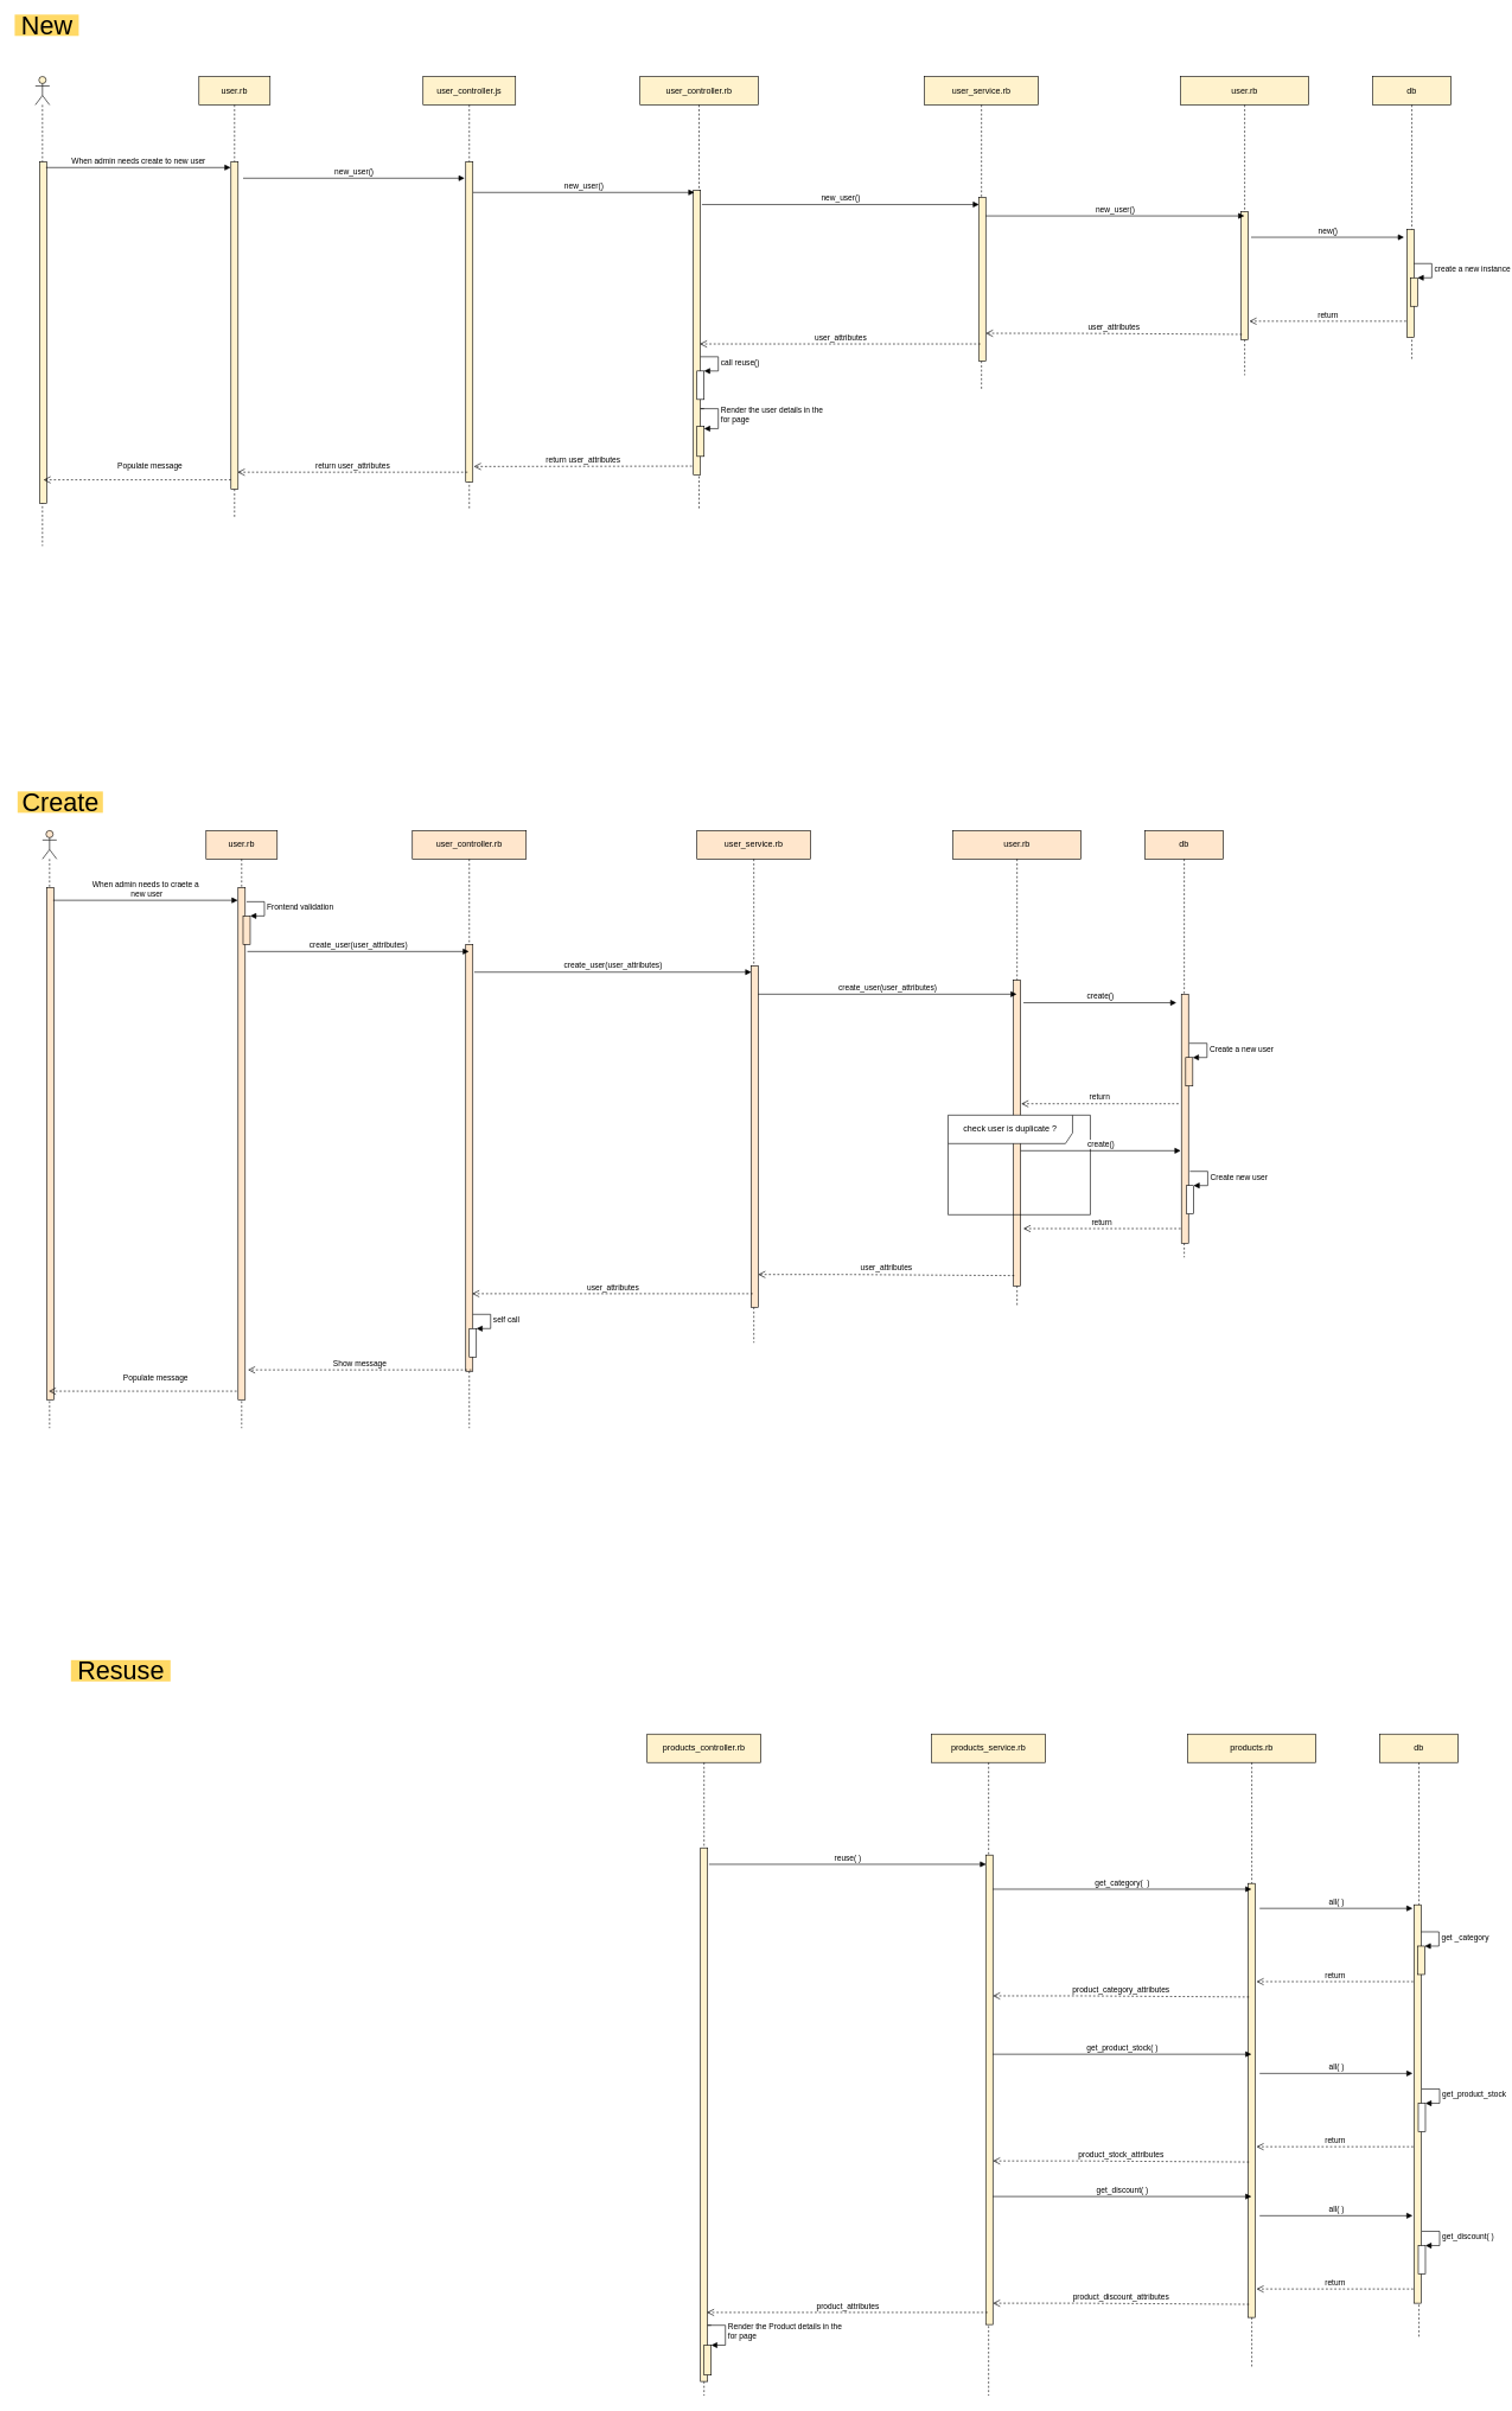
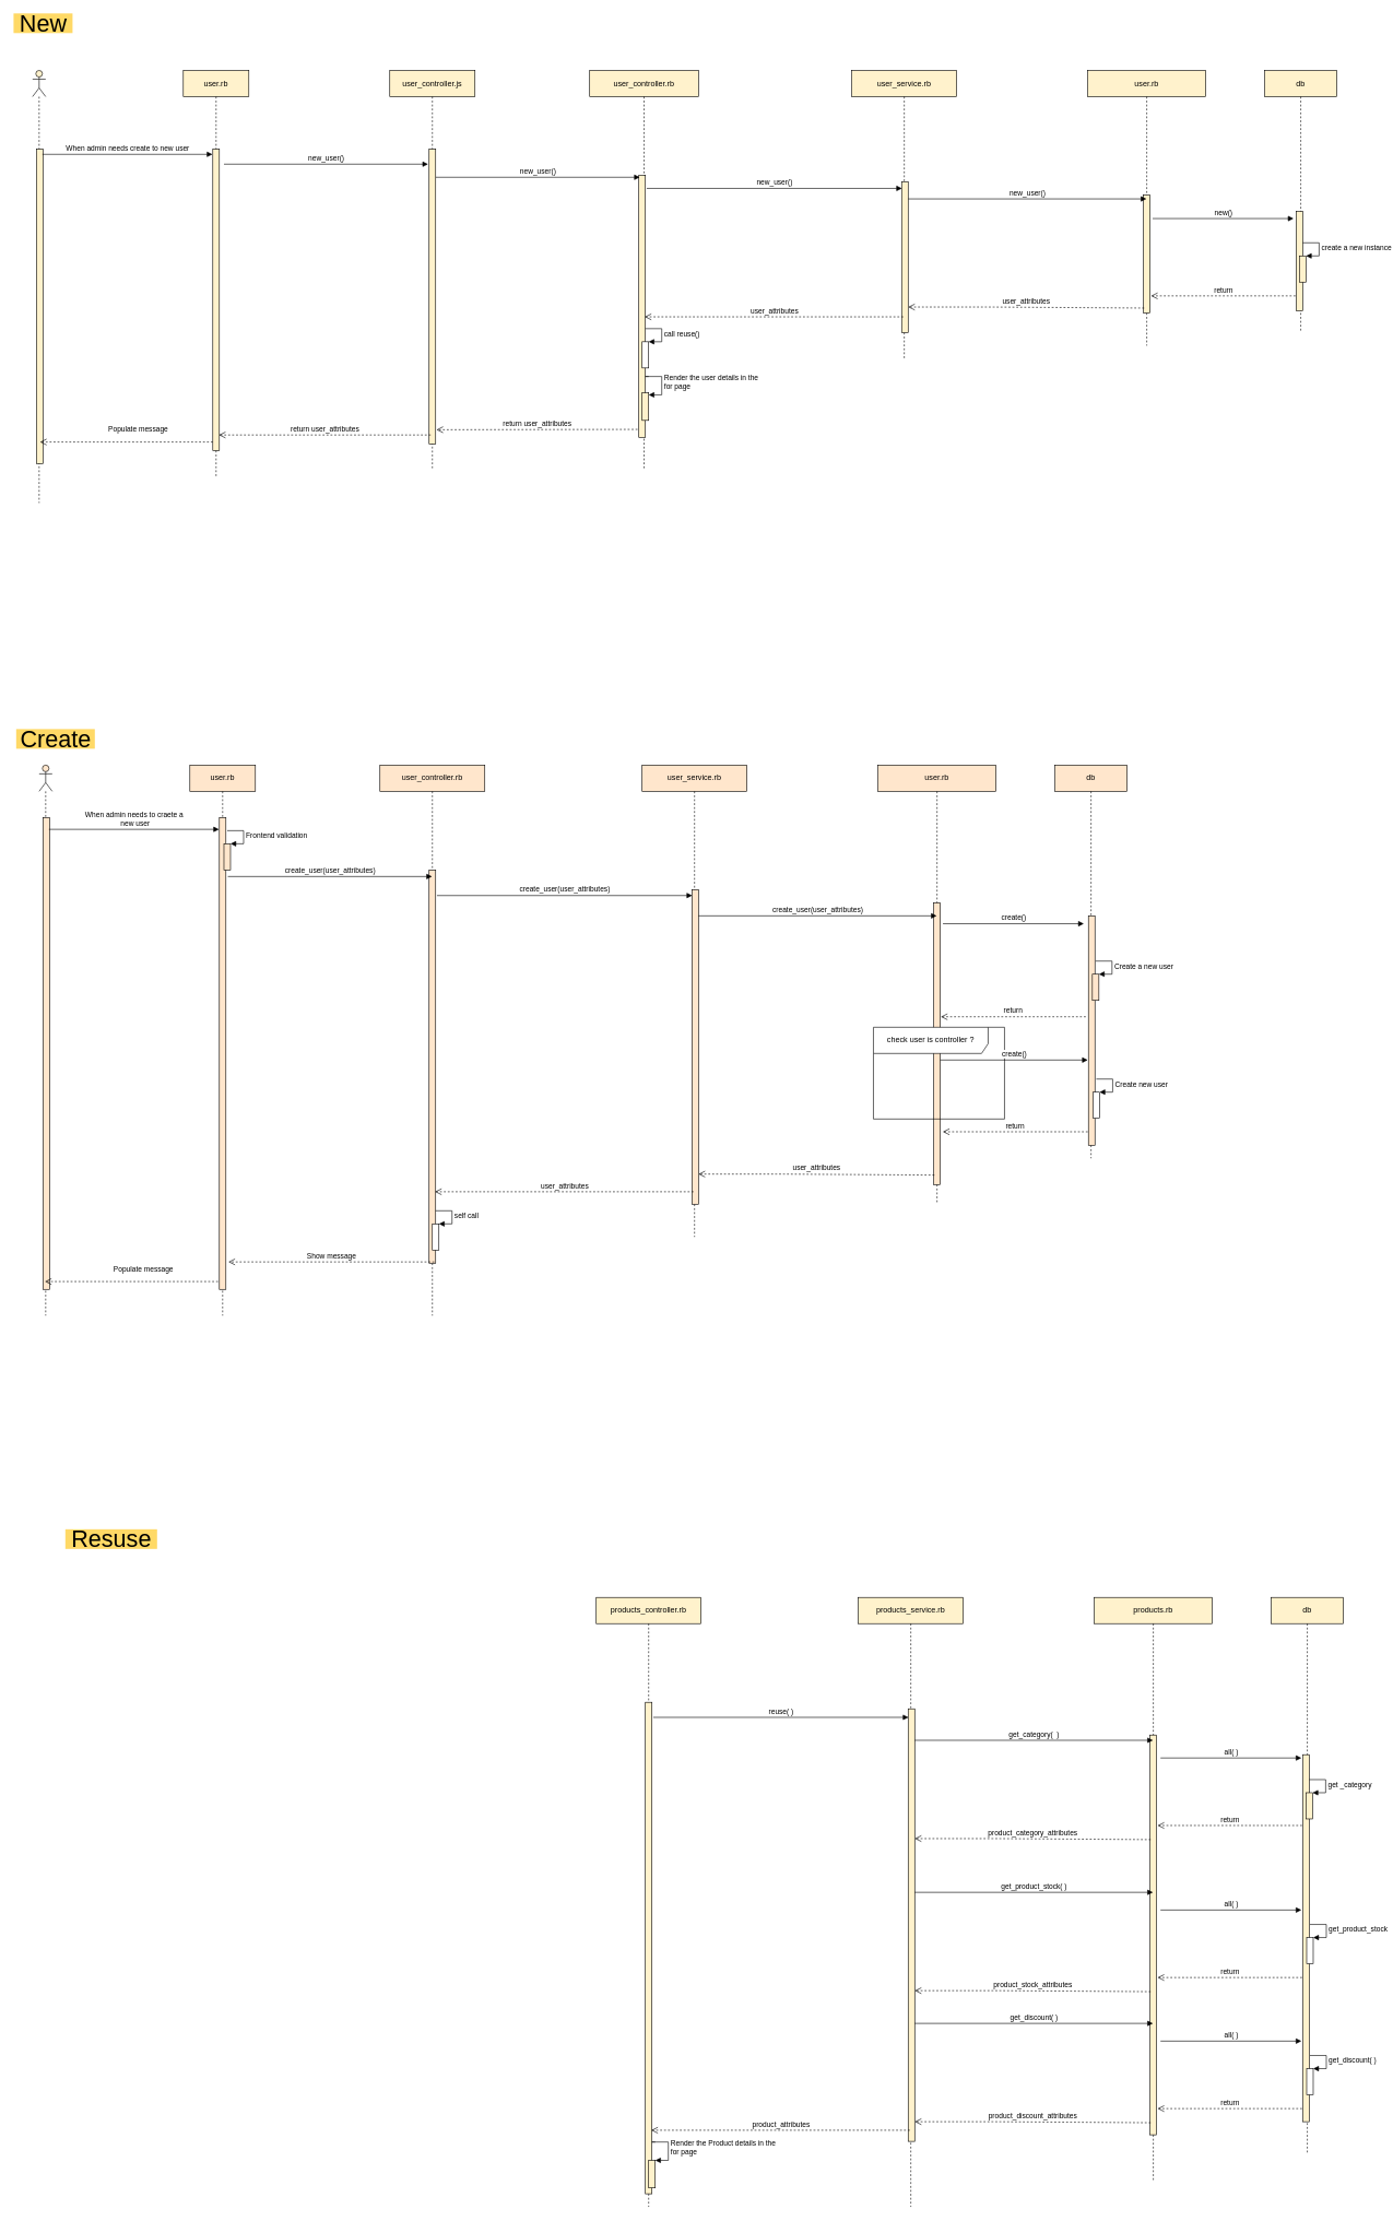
- <mxCell id="95" value="check user is duplicate ?" style="shape=umlFrame;whiteSpace=wrap;html=1;width=175;height=40;" vertex="1" parent="1"><mxGeometry x="1332" y="1567" width="200" height="140" as="geometry" /></mxCell>
+ <mxCell id="95" value="check user is controller ?" style="shape=umlFrame;whiteSpace=wrap;html=1;width=175;height=40;" vertex="1" parent="1"><mxGeometry x="1332" y="1567" width="200" height="140" as="geometry" /></mxCell>
